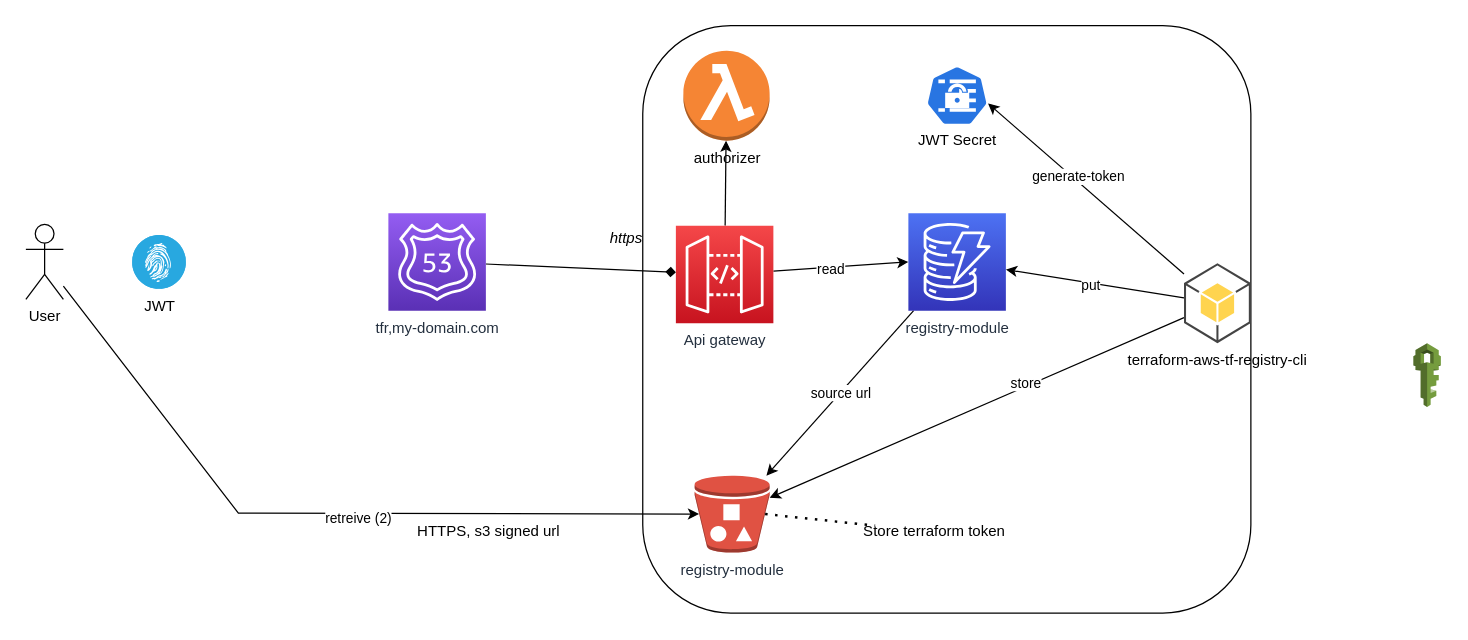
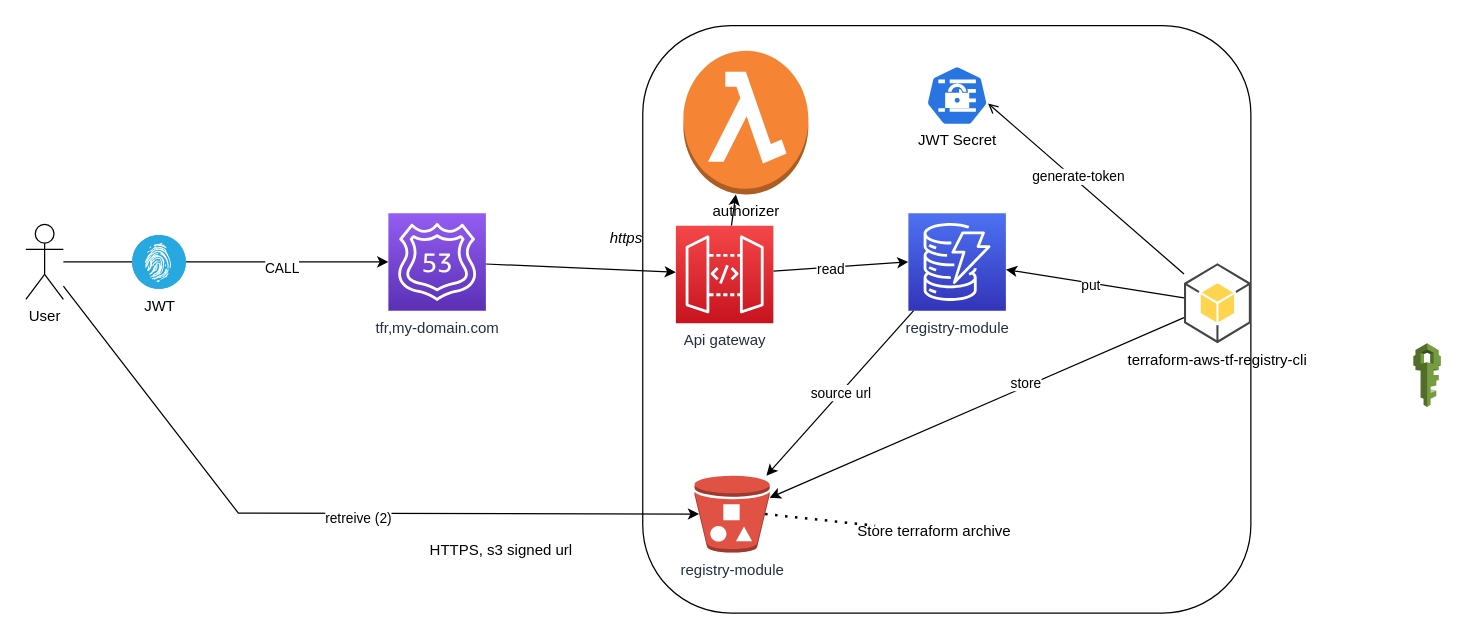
- <mxCell id="7" value="authorizer" style="outlineConnect=0;dashed=0;verticalLabelPosition=bottom;verticalAlign=top;align=center;html=1;shape=mxgraph.aws3.lambda_function;fillColor=#F58534;gradientColor=none;" parent="1" vertex="1"><mxGeometry x="546" y="40" width="69" height="72" as="geometry" /></mxCell>
+ <mxCell id="7" value="authorizer" style="outlineConnect=0;dashed=0;verticalLabelPosition=bottom;verticalAlign=top;align=center;html=1;shape=mxgraph.aws3.lambda_function;fillColor=#F58534;gradientColor=none;" parent="1" vertex="1"><mxGeometry x="546" y="40" width="100" height="115" as="geometry" /></mxCell>
- <mxCell id="26" style="rounded=0;orthogonalLoop=1;jettySize=auto;html=1;entryX=0.995;entryY=0.63;entryDx=0;entryDy=0;entryPerimeter=0;" edge="1" parent="1" source="28" target="10"><mxGeometry relative="1" as="geometry" /></mxCell>
+ <mxCell id="26" style="rounded=0;orthogonalLoop=1;jettySize=auto;html=1;entryX=0.995;entryY=0.63;entryDx=0;entryDy=0;entryPerimeter=0;endArrow=open;" edge="1" parent="1" source="28" target="10"><mxGeometry relative="1" as="geometry" /></mxCell>
+ <mxCell id="11" style="edgeStyle=none;rounded=0;orthogonalLoop=1;jettySize=auto;html=1;" parent="1" source="15" target="9" edge="1"><mxGeometry relative="1" as="geometry" /></mxCell>
+ <mxCell id="12" value="CALL" style="edgeLabel;html=1;align=center;verticalAlign=middle;resizable=0;points=[];" parent="11" vertex="1" connectable="0"><mxGeometry x="0.338" y="-4" relative="1" as="geometry"><mxPoint as="offset" /></mxGeometry></mxCell>
- <mxCell id="8" style="rounded=0;orthogonalLoop=1;jettySize=auto;html=1;endArrow=diamond;" parent="1" source="9" target="6" edge="1"><mxGeometry relative="1" as="geometry" /></mxCell>
+ <mxCell id="8" style="rounded=0;orthogonalLoop=1;jettySize=auto;html=1;" parent="1" source="9" target="6" edge="1"><mxGeometry relative="1" as="geometry" /></mxCell>
- <mxCell id="30" value="HTTPS, s3 signed url" style="text;html=1;align=center;verticalAlign=middle;resizable=0;points=[];autosize=1;strokeColor=none;fillColor=none;" parent="1" vertex="1"><mxGeometry x="320" y="410" width="140" height="30" as="geometry" /></mxCell>
+ <mxCell id="30" value="HTTPS, s3 signed url" style="text;html=1;align=center;verticalAlign=middle;resizable=0;points=[];autosize=1;strokeColor=none;fillColor=none;" parent="1" vertex="1"><mxGeometry x="330" y="425" width="140" height="30" as="geometry" /></mxCell>
- <mxCell id="20" value="Store terraform token" style="text;html=1;strokeColor=none;fillColor=none;align=center;verticalAlign=middle;whiteSpace=wrap;rounded=0;" parent="1" vertex="1"><mxGeometry x="680" y="420" width="134" height="10" as="geometry" /></mxCell>
+ <mxCell id="20" value="Store terraform archive" style="text;html=1;strokeColor=none;fillColor=none;align=center;verticalAlign=middle;whiteSpace=wrap;rounded=0;" parent="1" vertex="1"><mxGeometry x="680" y="420" width="134" height="10" as="geometry" /></mxCell>
